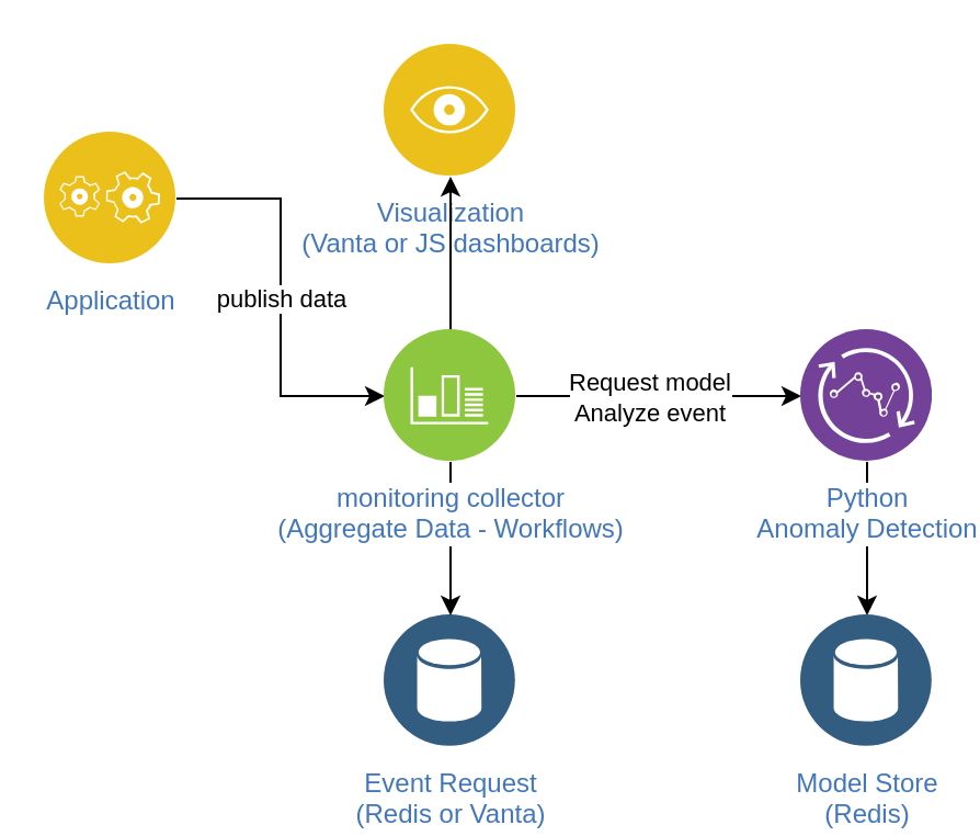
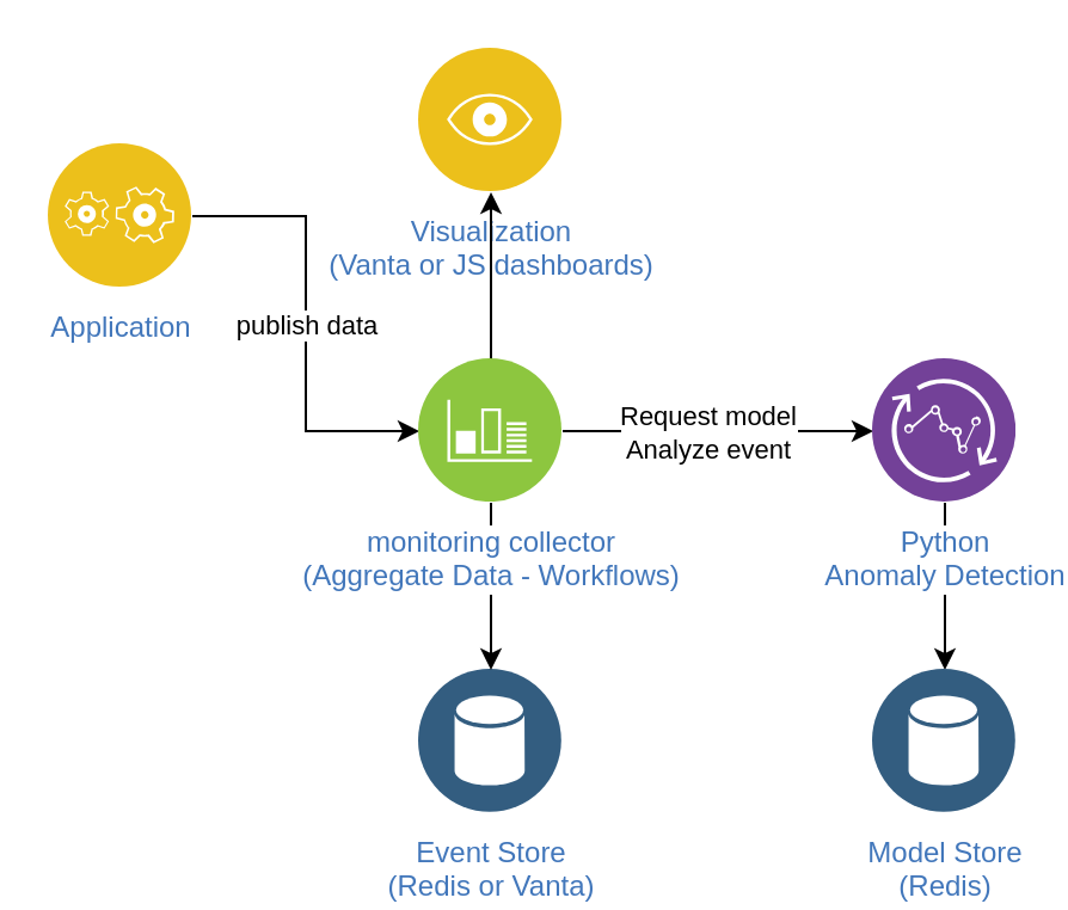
- <mxCell id="5" value="Event Request&lt;br&gt;(Redis or Vanta)" style="aspect=fixed;perimeter=ellipsePerimeter;html=1;align=center;shadow=0;dashed=0;fontColor=#4277BB;labelBackgroundColor=#ffffff;fontSize=12;spacingTop=3;image;image=img/lib/ibm/data/data_services.svg;" vertex="1" parent="1"><mxGeometry x="175" y="280" width="60" height="60" as="geometry" /></mxCell>
+ <mxCell id="5" value="Event Store&lt;br&gt;(Redis or Vanta)" style="aspect=fixed;perimeter=ellipsePerimeter;html=1;align=center;shadow=0;dashed=0;fontColor=#4277BB;labelBackgroundColor=#ffffff;fontSize=12;spacingTop=3;image;image=img/lib/ibm/data/data_services.svg;" vertex="1" parent="1"><mxGeometry x="175" y="280" width="60" height="60" as="geometry" /></mxCell>
